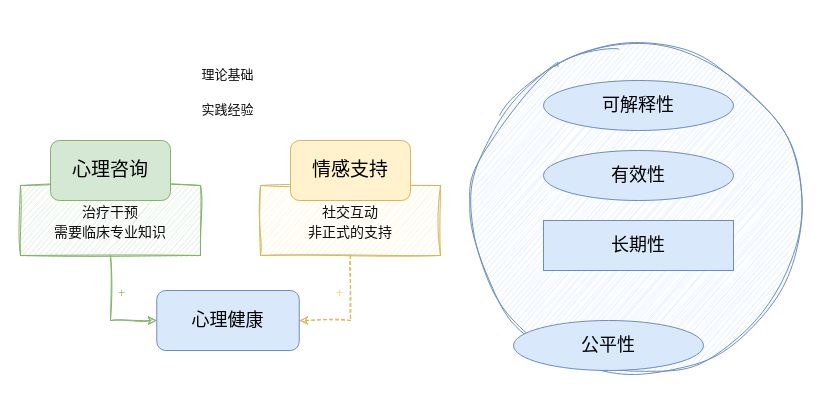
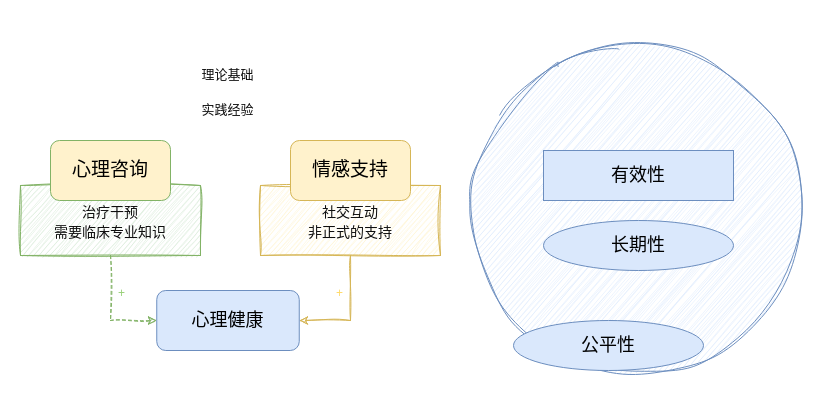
- <mxCell id="13" value="&lt;span style=&quot;font-family: &amp;quot;Comic Sans MS&amp;quot;; font-size: 18px;&quot;&gt;可解释性&lt;/span&gt;" style="ellipse;whiteSpace=wrap;html=1;fillColor=#dae8fc;strokeColor=#6c8ebf;" parent="1" vertex="1"><mxGeometry x="543" y="80" width="190" height="50" as="geometry" /></mxCell>
- <mxCell id="8" value="&lt;font style=&quot;font-size: 19px;&quot; face=&quot;Comic Sans MS&quot;&gt;心理咨询&lt;/font&gt;" style="rounded=1;whiteSpace=wrap;html=1;fillColor=#d5e8d4;strokeColor=#82b366;" parent="1" vertex="1"><mxGeometry x="50" y="140" width="120" height="60" as="geometry" /></mxCell>
+ <mxCell id="8" value="&lt;font style=&quot;font-size: 19px;&quot; face=&quot;Comic Sans MS&quot;&gt;心理咨询&lt;/font&gt;" style="rounded=1;whiteSpace=wrap;html=1;fillColor=#fff2cc;strokeColor=#82b366;" parent="1" vertex="1"><mxGeometry x="50" y="140" width="120" height="60" as="geometry" /></mxCell>
- <mxCell id="14" value="&lt;font face=&quot;Comic Sans MS&quot;&gt;&lt;span style=&quot;font-size: 18px;&quot;&gt;有效性&lt;/span&gt;&lt;/font&gt;" style="ellipse;whiteSpace=wrap;html=1;fillColor=#dae8fc;strokeColor=#6c8ebf;" parent="1" vertex="1"><mxGeometry x="543" y="150" width="190" height="50" as="geometry" /></mxCell>
+ <mxCell id="14" value="&lt;font face=&quot;Comic Sans MS&quot;&gt;&lt;span style=&quot;font-size: 18px;&quot;&gt;有效性&lt;/span&gt;&lt;/font&gt;" style="whiteSpace=wrap;html=1;fillColor=#dae8fc;strokeColor=#6c8ebf;rounded=0;" parent="1" vertex="1"><mxGeometry x="543" y="150" width="190" height="50" as="geometry" /></mxCell>
- <mxCell id="16" value="&lt;font face=&quot;Comic Sans MS&quot;&gt;&lt;span style=&quot;font-size: 18px;&quot;&gt;长期性&lt;/span&gt;&lt;/font&gt;" style="whiteSpace=wrap;html=1;fillColor=#dae8fc;strokeColor=#6c8ebf;rounded=0;" parent="1" vertex="1"><mxGeometry x="543" y="220" width="190" height="50" as="geometry" /></mxCell>
+ <mxCell id="16" value="&lt;font face=&quot;Comic Sans MS&quot;&gt;&lt;span style=&quot;font-size: 18px;&quot;&gt;长期性&lt;/span&gt;&lt;/font&gt;" style="ellipse;whiteSpace=wrap;html=1;fillColor=#dae8fc;strokeColor=#6c8ebf;" parent="1" vertex="1"><mxGeometry x="543" y="220" width="190" height="50" as="geometry" /></mxCell>
- <mxCell id="6" style="edgeStyle=orthogonalEdgeStyle;rounded=0;orthogonalLoop=1;jettySize=auto;html=1;entryX=0;entryY=0.5;entryDx=0;entryDy=0;fillColor=#d5e8d4;strokeColor=#82b366;sketch=1;curveFitting=1;jiggle=2;" parent="1" source="7" target="12" edge="1"><mxGeometry relative="1" as="geometry"><mxPoint x="132.5" y="320" as="targetPoint" /></mxGeometry></mxCell>
+ <mxCell id="6" style="edgeStyle=orthogonalEdgeStyle;rounded=0;orthogonalLoop=1;jettySize=auto;html=1;entryX=0;entryY=0.5;entryDx=0;entryDy=0;fillColor=#d5e8d4;strokeColor=#82b366;sketch=1;curveFitting=1;jiggle=2;dashed=1;" parent="1" source="7" target="12" edge="1"><mxGeometry relative="1" as="geometry"><mxPoint x="132.5" y="320" as="targetPoint" /></mxGeometry></mxCell>
- <mxCell id="4" style="edgeStyle=orthogonalEdgeStyle;rounded=0;orthogonalLoop=1;jettySize=auto;html=1;entryX=1;entryY=0.5;entryDx=0;entryDy=0;fillColor=#fff2cc;strokeColor=#d6b656;exitX=0.5;exitY=1;exitDx=0;exitDy=0;sketch=1;curveFitting=1;jiggle=2;dashed=1;" parent="1" source="5" target="12" edge="1"><mxGeometry relative="1" as="geometry"><mxPoint x="322.5" y="320" as="targetPoint" /></mxGeometry></mxCell>
+ <mxCell id="4" style="edgeStyle=orthogonalEdgeStyle;rounded=0;orthogonalLoop=1;jettySize=auto;html=1;entryX=1;entryY=0.5;entryDx=0;entryDy=0;fillColor=#fff2cc;strokeColor=#d6b656;exitX=0.5;exitY=1;exitDx=0;exitDy=0;sketch=1;curveFitting=1;jiggle=2;" parent="1" source="5" target="12" edge="1"><mxGeometry relative="1" as="geometry"><mxPoint x="322.5" y="320" as="targetPoint" /></mxGeometry></mxCell>
